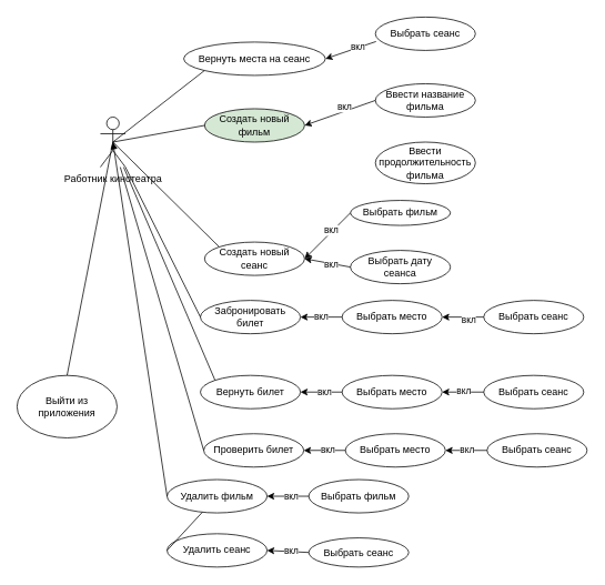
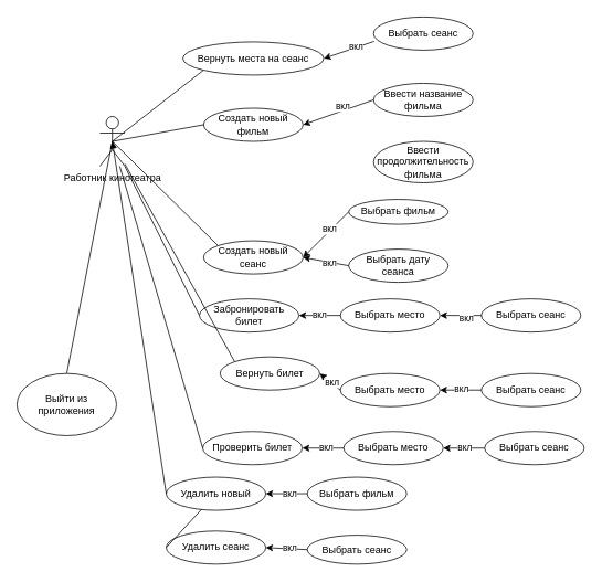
- <mxCell id="4" value="Создать новый фильм" style="ellipse;whiteSpace=wrap;html=1;fillColor=#d5e8d4;" vertex="1" parent="1"><mxGeometry x="245" y="130" width="120" height="40" as="geometry" /></mxCell>
+ <mxCell id="4" value="Создать новый фильм" style="ellipse;whiteSpace=wrap;html=1;" vertex="1" parent="1"><mxGeometry x="245" y="130" width="120" height="40" as="geometry" /></mxCell>
- <mxCell id="22" value="Вернуть билет" style="ellipse;whiteSpace=wrap;html=1;" vertex="1" parent="1"><mxGeometry x="240" y="450" width="120" height="40" as="geometry" /></mxCell>
+ <mxCell id="22" value="Вернуть билет" style="ellipse;whiteSpace=wrap;html=1;" vertex="1" parent="1"><mxGeometry x="265" y="430" width="120" height="40" as="geometry" /></mxCell>
- <mxCell id="46" value="Удалить фильм" style="ellipse;whiteSpace=wrap;html=1;" vertex="1" parent="1"><mxGeometry x="200" y="575" width="120" height="40" as="geometry" /></mxCell>
+ <mxCell id="46" value="Удалить новый" style="ellipse;whiteSpace=wrap;html=1;" vertex="1" parent="1"><mxGeometry x="200" y="575" width="120" height="40" as="geometry" /></mxCell>
